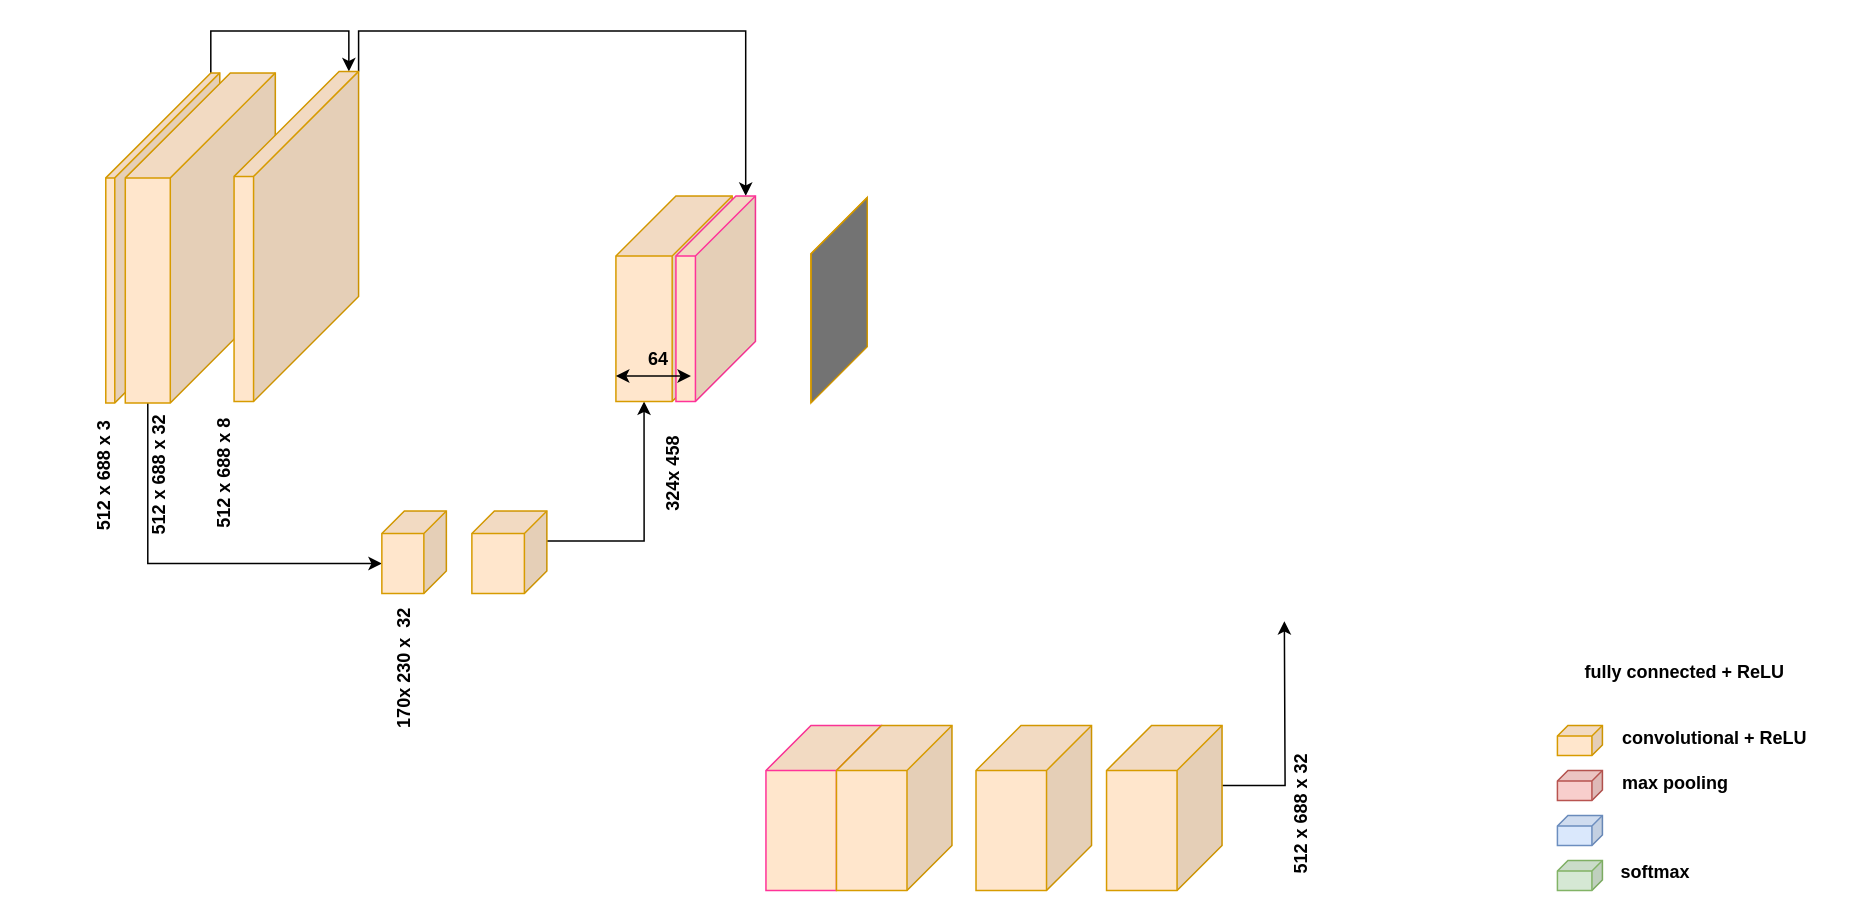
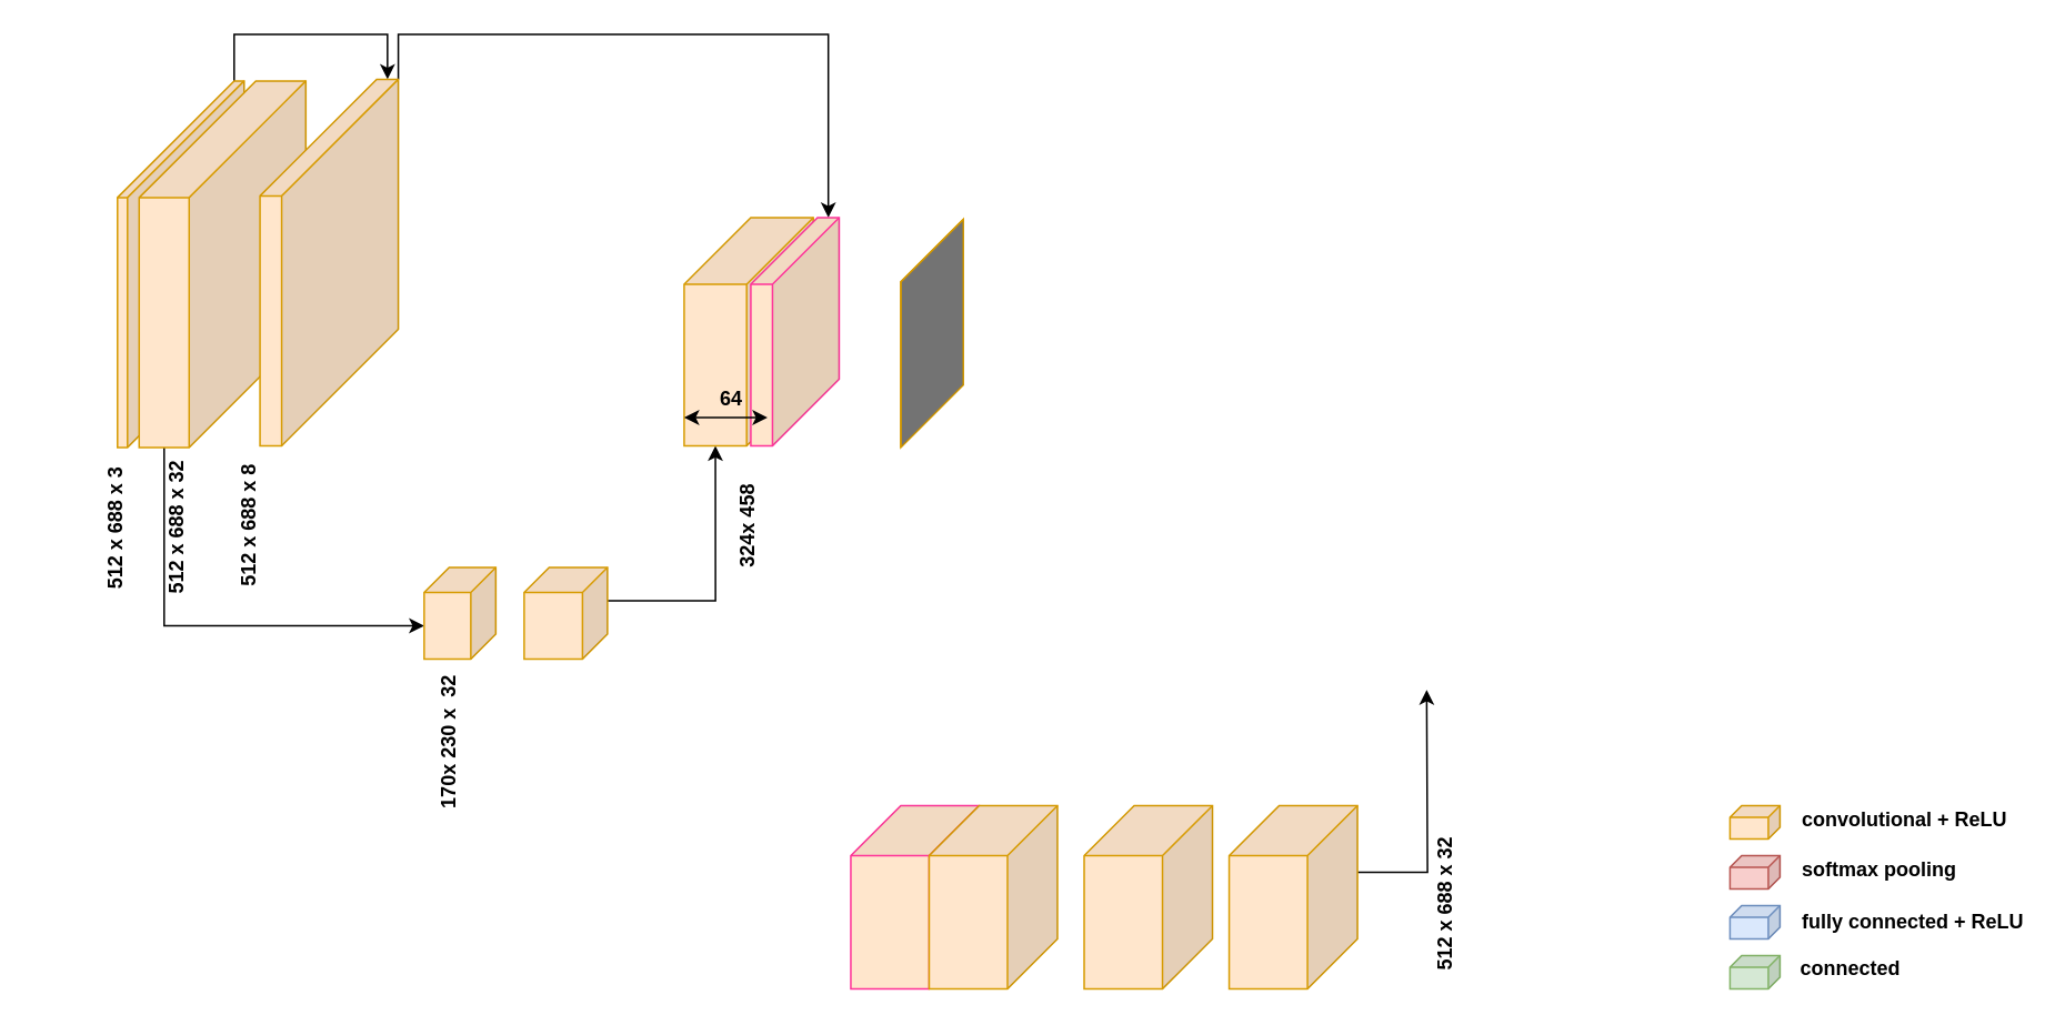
- <mxCell id="8" value="fully connected + ReLU" style="text;html=1;strokeColor=none;fillColor=none;align=left;verticalAlign=middle;whiteSpace=wrap;rounded=0;fontStyle=1" vertex="1" parent="1"><mxGeometry x="1053.5" y="436.06" width="138" height="23.88" as="geometry" /></mxCell>
+ <mxCell id="8" value="fully connected + ReLU" style="text;html=1;strokeColor=none;fillColor=none;align=left;verticalAlign=middle;whiteSpace=wrap;rounded=0;fontStyle=1" vertex="1" parent="1"><mxGeometry x="1078.5" y="541.06" width="138" height="23.88" as="geometry" /></mxCell>
- <mxCell id="7" value="max pooling" style="text;html=1;strokeColor=none;fillColor=none;align=left;verticalAlign=middle;whiteSpace=wrap;rounded=0;fontStyle=1" vertex="1" parent="1"><mxGeometry x="1078.5" y="510" width="138" height="23.88" as="geometry" /></mxCell>
+ <mxCell id="7" value="softmax pooling" style="text;html=1;strokeColor=none;fillColor=none;align=left;verticalAlign=middle;whiteSpace=wrap;rounded=0;fontStyle=1" vertex="1" parent="1"><mxGeometry x="1078.5" y="510" width="138" height="23.88" as="geometry" /></mxCell>
- <mxCell id="9" value="softmax" style="text;html=1;strokeColor=none;fillColor=none;align=left;verticalAlign=middle;whiteSpace=wrap;rounded=0;fontStyle=1" vertex="1" parent="1"><mxGeometry x="1077.5" y="569.06" width="138" height="23.88" as="geometry" /></mxCell>
+ <mxCell id="9" value="connected" style="text;html=1;strokeColor=none;fillColor=none;align=left;verticalAlign=middle;whiteSpace=wrap;rounded=0;fontStyle=1" vertex="1" parent="1"><mxGeometry x="1077.5" y="569.06" width="138" height="23.88" as="geometry" /></mxCell>
